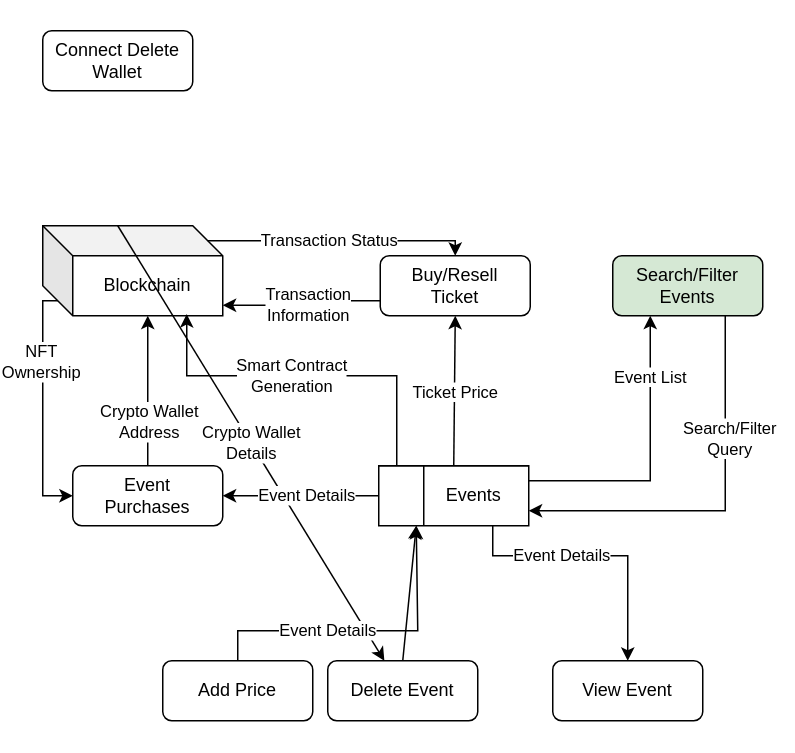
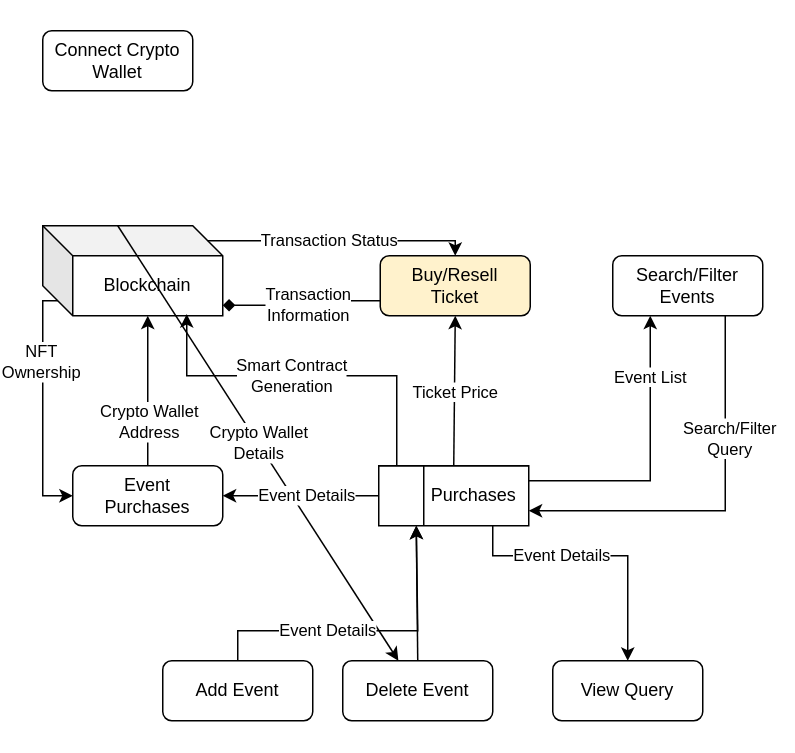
- <mxCell id="21" value="Connect Delete&lt;br&gt;Wallet" style="rounded=1;whiteSpace=wrap;html=1;" vertex="1" parent="1"><mxGeometry x="20" y="20" width="100" height="40" as="geometry" /></mxCell>
+ <mxCell id="21" value="Connect Crypto&lt;br&gt;Wallet" style="rounded=1;whiteSpace=wrap;html=1;" vertex="1" parent="1"><mxGeometry x="20" y="20" width="100" height="40" as="geometry" /></mxCell>
- <mxCell id="4" value="Buy/Resell&lt;br&gt;Ticket" style="rounded=1;whiteSpace=wrap;html=1;" vertex="1" parent="1"><mxGeometry x="245" y="170" width="100" height="40" as="geometry" /></mxCell>
+ <mxCell id="4" value="Buy/Resell&lt;br&gt;Ticket" style="rounded=1;whiteSpace=wrap;html=1;fillColor=#fff2cc;" vertex="1" parent="1"><mxGeometry x="245" y="170" width="100" height="40" as="geometry" /></mxCell>
- <mxCell id="11" value="Search/Filter&lt;br&gt;Events" style="rounded=1;whiteSpace=wrap;html=1;fillColor=#d5e8d4;" vertex="1" parent="1"><mxGeometry x="400" y="170" width="100" height="40" as="geometry" /></mxCell>
+ <mxCell id="11" value="Search/Filter&lt;br&gt;Events" style="rounded=1;whiteSpace=wrap;html=1;" vertex="1" parent="1"><mxGeometry x="400" y="170" width="100" height="40" as="geometry" /></mxCell>
- <mxCell id="2" style="edgeStyle=orthogonalEdgeStyle;rounded=0;orthogonalLoop=1;jettySize=auto;html=1;exitX=0;exitY=0.75;exitDx=0;exitDy=0;entryX=1;entryY=0.883;entryDx=0;entryDy=0;entryPerimeter=0;" edge="1" parent="1" source="4" target="8"><mxGeometry relative="1" as="geometry" /></mxCell>
+ <mxCell id="2" style="edgeStyle=orthogonalEdgeStyle;rounded=0;orthogonalLoop=1;jettySize=auto;html=1;exitX=0;exitY=0.75;exitDx=0;exitDy=0;entryX=1;entryY=0.883;entryDx=0;entryDy=0;entryPerimeter=0;endArrow=diamond;" edge="1" parent="1" source="4" target="8"><mxGeometry relative="1" as="geometry" /></mxCell>
- <mxCell id="5" value="Events" style="shape=internalStorage;whiteSpace=wrap;html=1;backgroundOutline=1;dx=30;dy=0;align=center;spacingLeft=27;" vertex="1" parent="1"><mxGeometry x="244" y="310" width="100" height="40" as="geometry" /></mxCell>
+ <mxCell id="5" value="Purchases" style="shape=internalStorage;whiteSpace=wrap;html=1;backgroundOutline=1;dx=30;dy=0;align=center;spacingLeft=27;" vertex="1" parent="1"><mxGeometry x="244" y="310" width="100" height="40" as="geometry" /></mxCell>
- <mxCell id="28" value="Add Price" style="rounded=1;whiteSpace=wrap;html=1;" vertex="1" parent="1"><mxGeometry x="100" y="440" width="100" height="40" as="geometry" /></mxCell>
+ <mxCell id="28" value="Add Event" style="rounded=1;whiteSpace=wrap;html=1;" vertex="1" parent="1"><mxGeometry x="100" y="440" width="100" height="40" as="geometry" /></mxCell>
- <mxCell id="29" value="Delete Event" style="rounded=1;whiteSpace=wrap;html=1;" vertex="1" parent="1"><mxGeometry x="210" y="440" width="100" height="40" as="geometry" /></mxCell>
+ <mxCell id="29" value="Delete Event" style="rounded=1;whiteSpace=wrap;html=1;" vertex="1" parent="1"><mxGeometry x="220" y="440" width="100" height="40" as="geometry" /></mxCell>
- <mxCell id="18" value="View Event" style="rounded=1;whiteSpace=wrap;html=1;" vertex="1" parent="1"><mxGeometry x="360" y="440" width="100" height="40" as="geometry" /></mxCell>
+ <mxCell id="18" value="View Query" style="rounded=1;whiteSpace=wrap;html=1;" vertex="1" parent="1"><mxGeometry x="360" y="440" width="100" height="40" as="geometry" /></mxCell>
